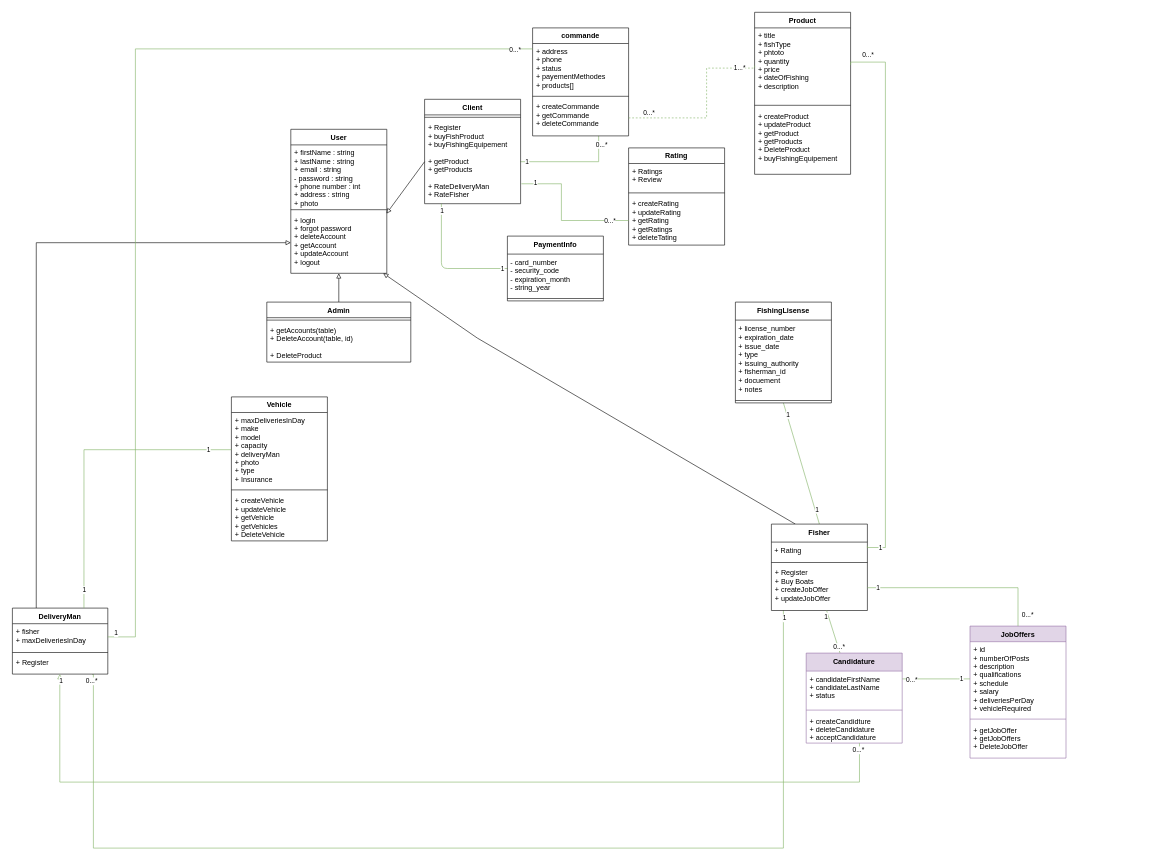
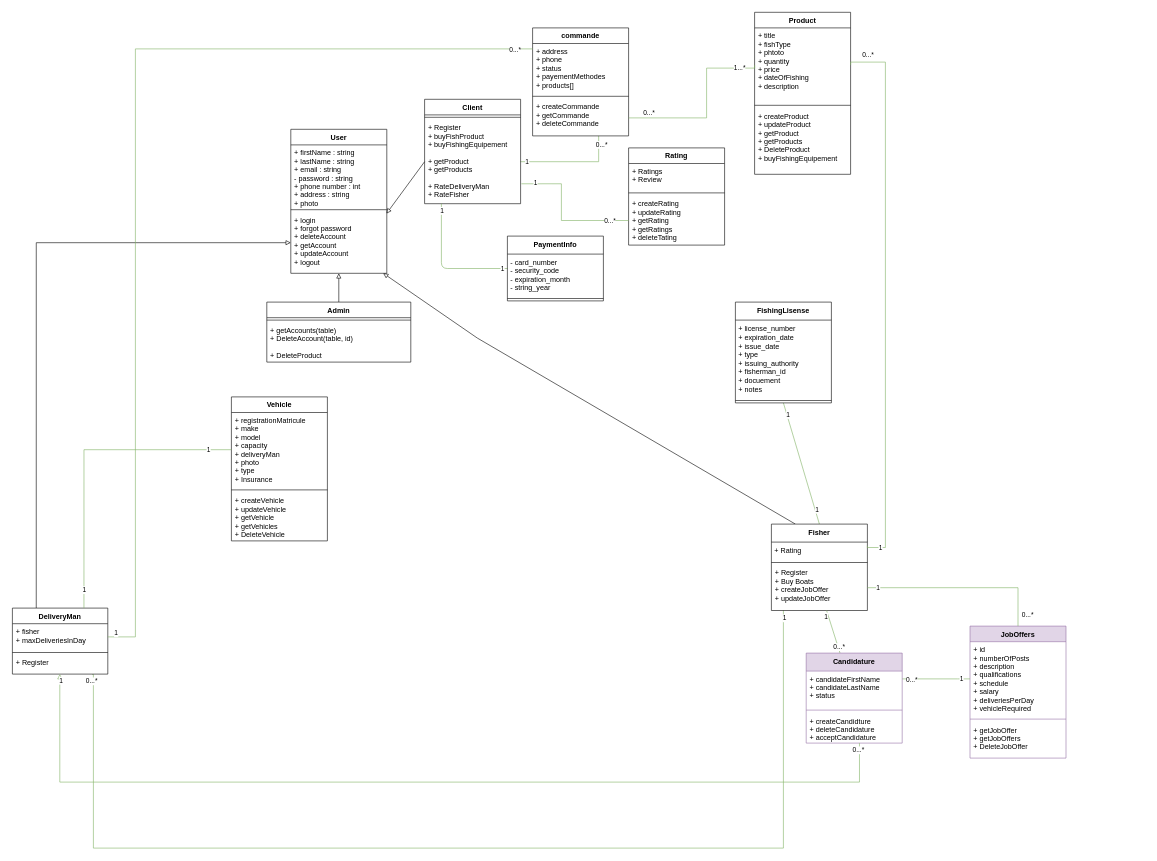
- <mxCell id="58" style="edgeStyle=orthogonalEdgeStyle;rounded=0;orthogonalLoop=1;jettySize=auto;html=1;endArrow=none;endFill=0;entryX=0;entryY=0.5;entryDx=0;entryDy=0;strokeColor=#82B366;dashed=1;" parent="1" source="57" target="38" edge="1"><mxGeometry relative="1" as="geometry"><Array as="points"><mxPoint x="1177" y="196" /><mxPoint x="1177" y="113" /></Array></mxGeometry></mxCell>
+ <mxCell id="58" style="edgeStyle=orthogonalEdgeStyle;rounded=0;orthogonalLoop=1;jettySize=auto;html=1;endArrow=none;endFill=0;entryX=0;entryY=0.5;entryDx=0;entryDy=0;strokeColor=#82B366;" parent="1" source="57" target="38" edge="1"><mxGeometry relative="1" as="geometry"><Array as="points"><mxPoint x="1177" y="196" /><mxPoint x="1177" y="113" /></Array></mxGeometry></mxCell>
- <mxCell id="34" value="+ maxDeliveriesInDay&#10;+ make&#10;+ model&#10;+ capacity &#10;+ deliveryMan&#10;+ photo&#10;+ type&#10;+ Insurance" style="text;strokeColor=none;fillColor=none;align=left;verticalAlign=top;spacingLeft=4;spacingRight=4;overflow=hidden;rotatable=0;points=[[0,0.5],[1,0.5]];portConstraint=eastwest;" parent="33" vertex="1"><mxGeometry y="26" width="160" height="124" as="geometry" /></mxCell>
+ <mxCell id="34" value="+ registrationMatricule&#10;+ make&#10;+ model&#10;+ capacity &#10;+ deliveryMan&#10;+ photo&#10;+ type&#10;+ Insurance" style="text;strokeColor=none;fillColor=none;align=left;verticalAlign=top;spacingLeft=4;spacingRight=4;overflow=hidden;rotatable=0;points=[[0,0.5],[1,0.5]];portConstraint=eastwest;" parent="33" vertex="1"><mxGeometry y="26" width="160" height="124" as="geometry" /></mxCell>
